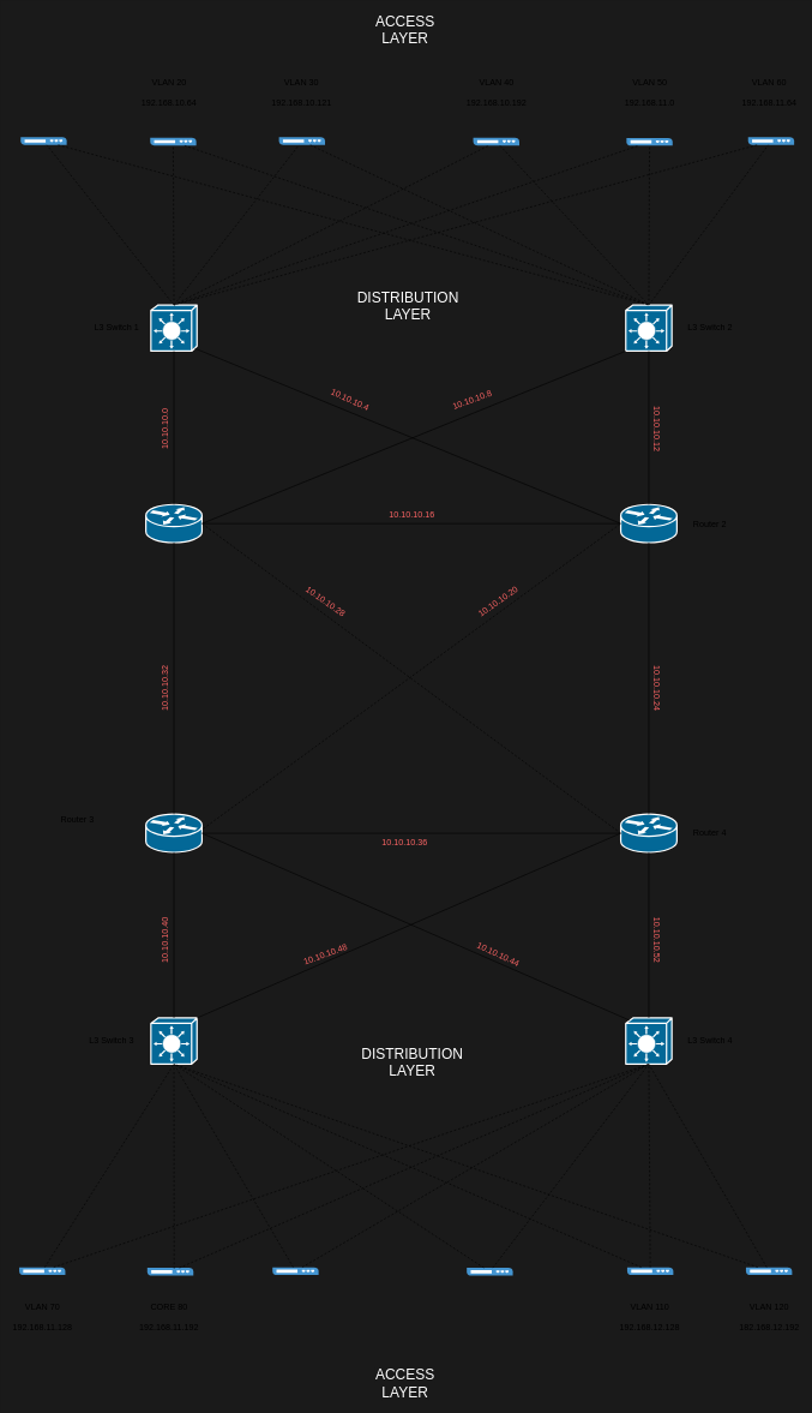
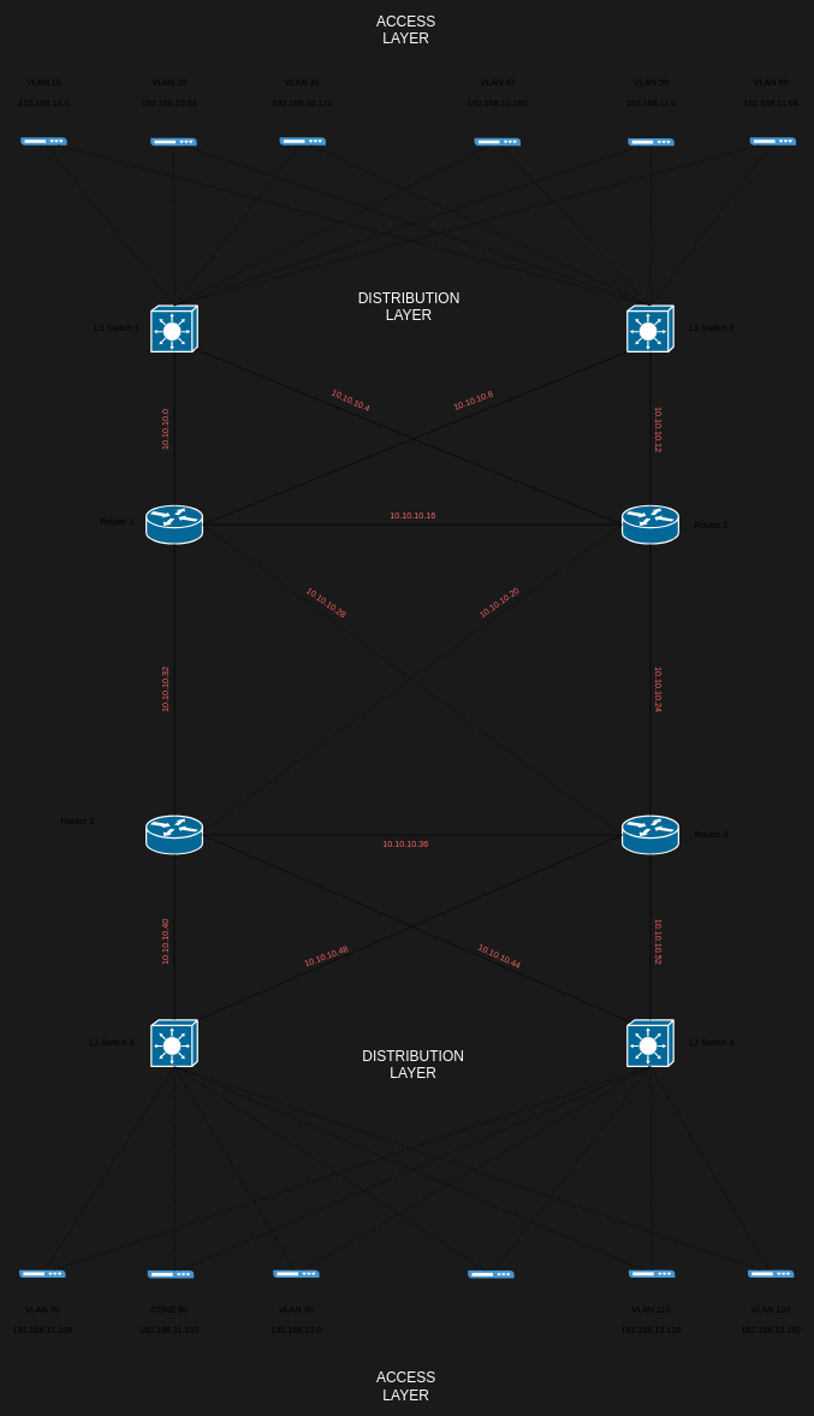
+ <mxCell id="82" value="VLAN 10&lt;div&gt;&lt;br&gt;&lt;div&gt;192.168.10.0&lt;/div&gt;&lt;div&gt;&lt;br&gt;&lt;/div&gt;&lt;/div&gt;" style="text;html=1;align=center;verticalAlign=middle;whiteSpace=wrap;rounded=0;" vertex="1" parent="1"><mxGeometry x="22.5" y="120" width="75" height="30" as="geometry" /></mxCell>
+ <mxCell id="13" value="Router 1" style="text;html=1;align=center;verticalAlign=middle;whiteSpace=wrap;rounded=0;" vertex="1" parent="1"><mxGeometry x="131.5" y="707" width="60" height="30" as="geometry" /></mxCell>
+ <mxCell id="91" value="VLAN 90&lt;div&gt;&lt;br&gt;&lt;div&gt;192.168.12.0&lt;/div&gt;&lt;div&gt;&lt;br&gt;&lt;/div&gt;&lt;/div&gt;" style="text;html=1;align=center;verticalAlign=middle;whiteSpace=wrap;rounded=0;" vertex="1" parent="1"><mxGeometry x="372.5" y="1820" width="75" height="30" as="geometry" /></mxCell>
